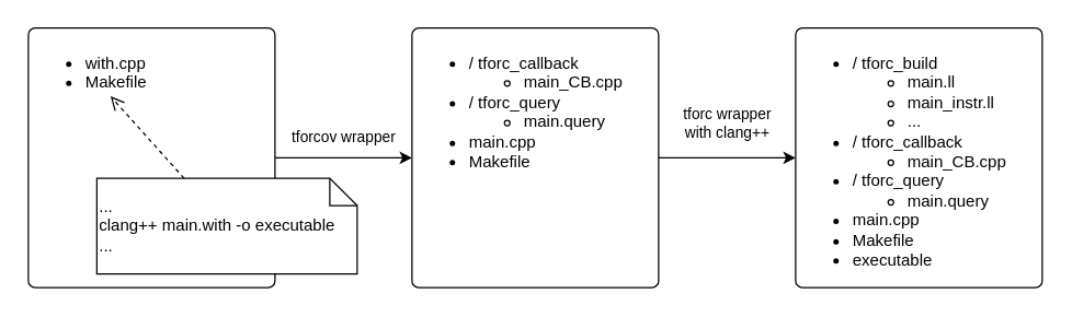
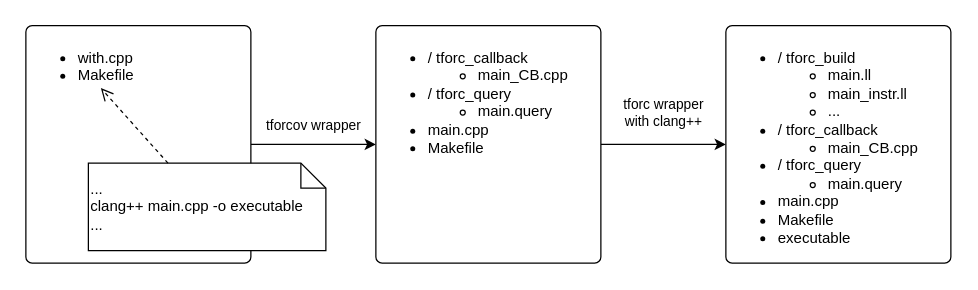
- <mxCell id="7" value="...&lt;br&gt;clang++ main.with -o executable&lt;br&gt;..." style="shape=note;size=20;whiteSpace=wrap;html=1;align=left;" vertex="1" parent="1"><mxGeometry x="70" y="130" width="190" height="70" as="geometry" /></mxCell>
+ <mxCell id="7" value="...&lt;br&gt;clang++ main.cpp -o executable&lt;br&gt;..." style="shape=note;size=20;whiteSpace=wrap;html=1;align=left;" vertex="1" parent="1"><mxGeometry x="70" y="130" width="190" height="70" as="geometry" /></mxCell>
